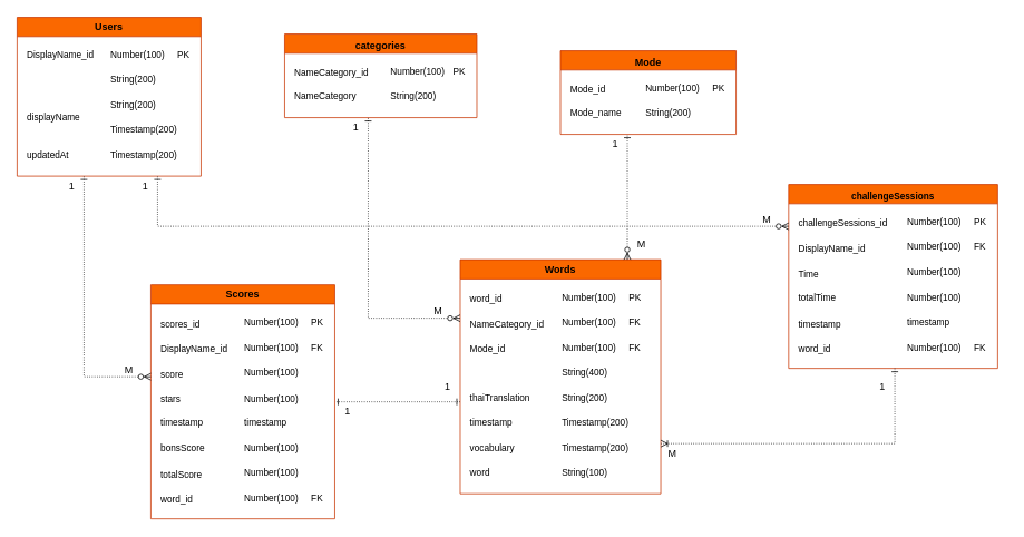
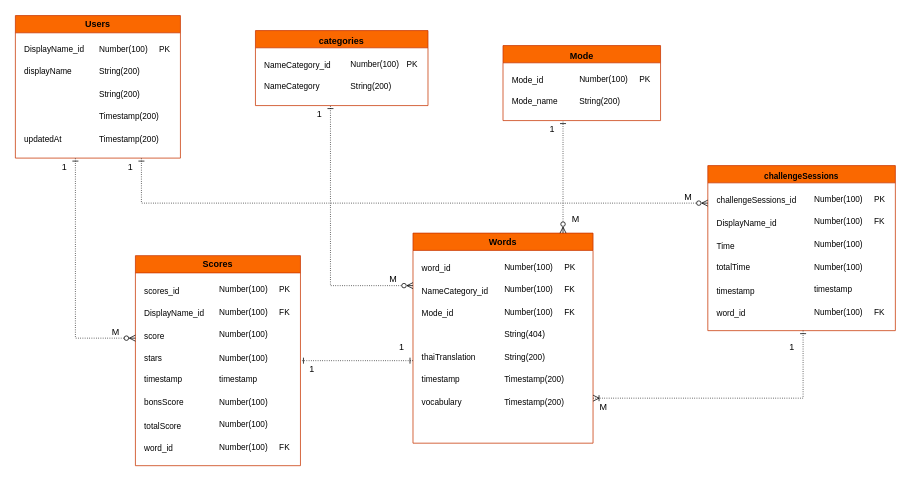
- <mxCell id="4" value="&lt;span style=&quot;white-space: normal; font-family: &amp;quot;TH Sarabun New&amp;quot;, sans-serif; border: 1pt windowtext; padding: 0cm;&quot; lang=&quot;EN-US&quot;&gt;&lt;font&gt;displayName&lt;/font&gt;&lt;/span&gt;&lt;span style=&quot;font-family: -webkit-standard; white-space: normal;&quot;&gt;&lt;/span&gt;" style="text;html=1;align=left;verticalAlign=middle;resizable=0;points=[];autosize=1;strokeColor=none;fillColor=none;fontSize=11;" parent="2" vertex="1"><mxGeometry x="10" y="105" width="90" height="30" as="geometry" /></mxCell>
+ <mxCell id="4" value="&lt;span style=&quot;white-space: normal; font-family: &amp;quot;TH Sarabun New&amp;quot;, sans-serif; border: 1pt windowtext; padding: 0cm;&quot; lang=&quot;EN-US&quot;&gt;&lt;font&gt;displayName&lt;/font&gt;&lt;/span&gt;&lt;span style=&quot;font-family: -webkit-standard; white-space: normal;&quot;&gt;&lt;/span&gt;" style="text;html=1;align=left;verticalAlign=middle;resizable=0;points=[];autosize=1;strokeColor=none;fillColor=none;fontSize=11;" parent="2" vertex="1"><mxGeometry x="10" y="60" width="90" height="30" as="geometry" /></mxCell>
- <mxCell id="24" value="&lt;font&gt;String(400)&lt;/font&gt;" style="text;html=1;align=left;verticalAlign=middle;resizable=0;points=[];autosize=1;strokeColor=none;fillColor=none;fontSize=11;" parent="18" vertex="1"><mxGeometry x="120" y="120" width="80" height="30" as="geometry" /></mxCell>
+ <mxCell id="24" value="&lt;font&gt;String(404)&lt;/font&gt;" style="text;html=1;align=left;verticalAlign=middle;resizable=0;points=[];autosize=1;strokeColor=none;fillColor=none;fontSize=11;" parent="18" vertex="1"><mxGeometry x="120" y="120" width="80" height="30" as="geometry" /></mxCell>
- <mxCell id="29" value="&lt;span style=&quot;font-family: &amp;quot;TH Sarabun New&amp;quot;, sans-serif; white-space: normal;&quot;&gt;word&lt;/span&gt;&lt;br&gt;&lt;span style=&quot;font-family: -webkit-standard; white-space: normal;&quot;&gt;&lt;/span&gt;" style="text;html=1;align=left;verticalAlign=middle;resizable=0;points=[];autosize=1;strokeColor=none;fillColor=none;fontSize=11;" parent="18" vertex="1"><mxGeometry x="10" y="240" width="50" height="30" as="geometry" /></mxCell>
- <mxCell id="30" value="&lt;font&gt;String(100)&lt;/font&gt;" style="text;html=1;align=left;verticalAlign=middle;resizable=0;points=[];autosize=1;strokeColor=none;fillColor=none;fontSize=11;" parent="18" vertex="1"><mxGeometry x="120" y="240" width="80" height="30" as="geometry" /></mxCell>
